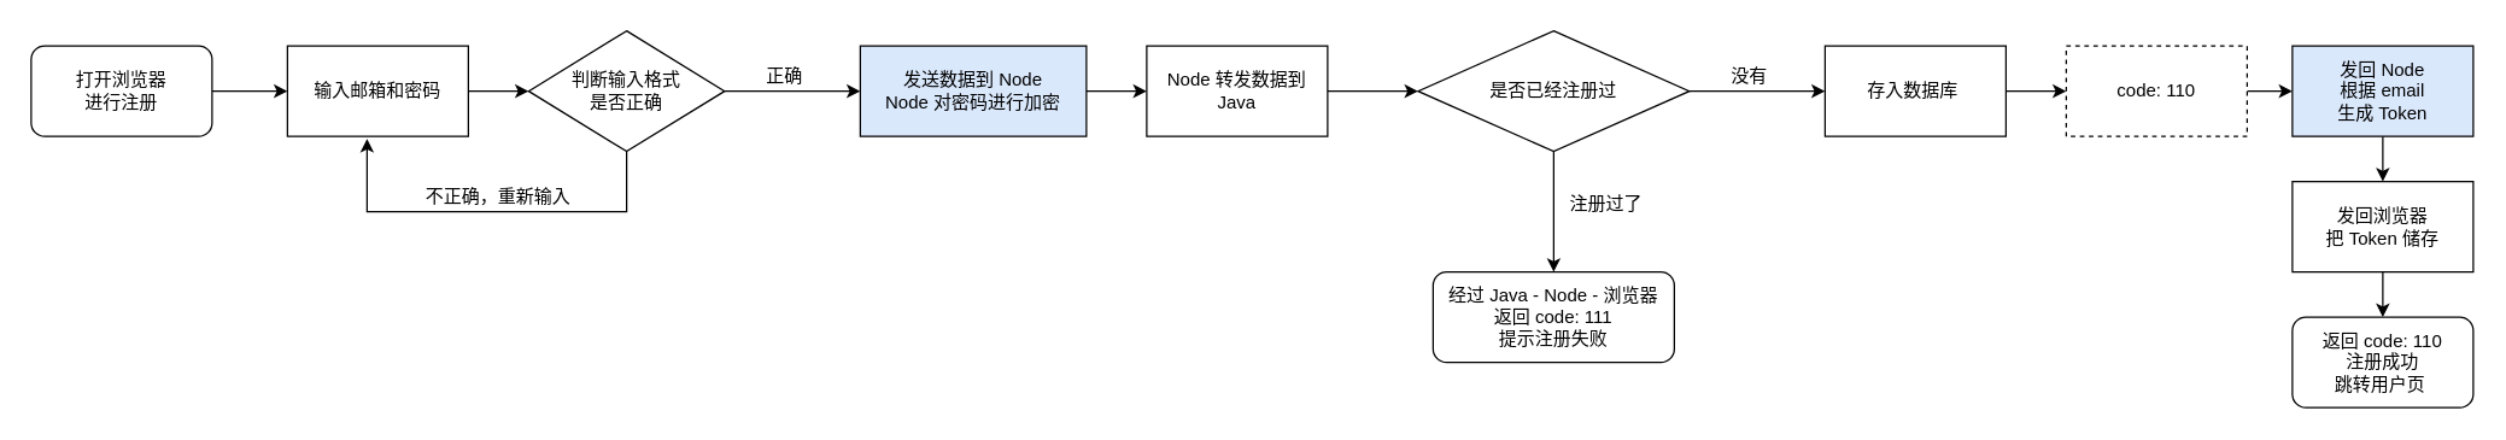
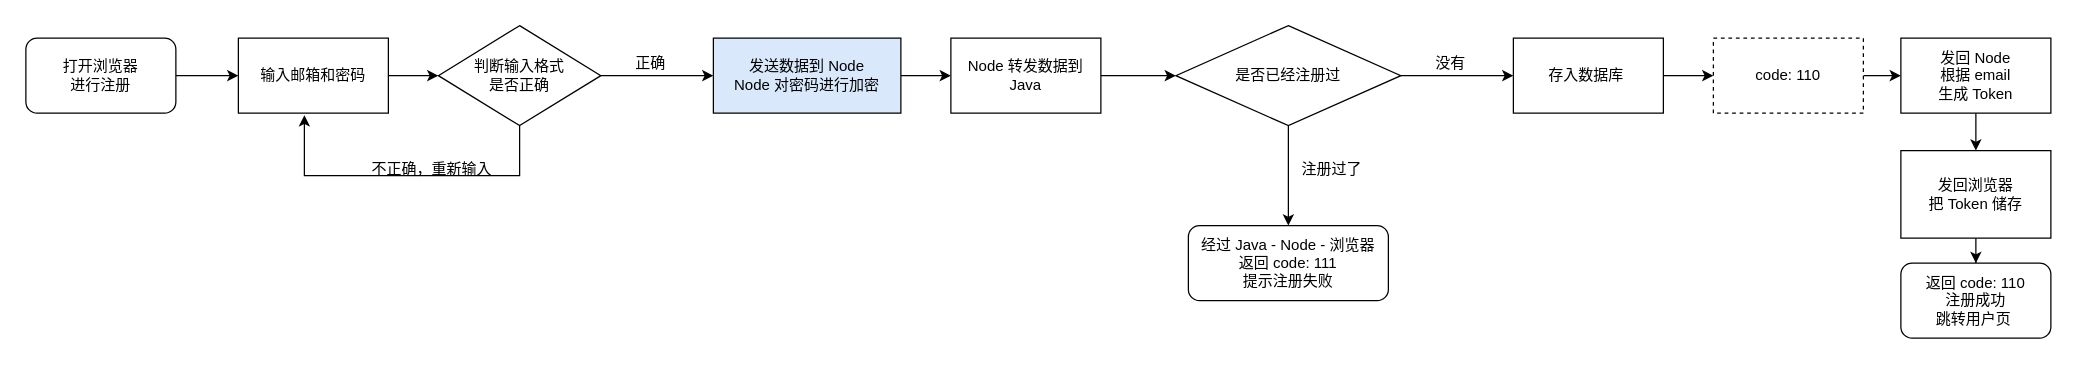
- <mxCell id="26" value="发回 Node&lt;br&gt;根据 email&lt;br&gt;生成 Token" style="rounded=0;whiteSpace=wrap;html=1;fillColor=#dae8fc;" parent="1" vertex="1"><mxGeometry x="1520" y="30" width="120" height="60" as="geometry" /></mxCell>
+ <mxCell id="26" value="发回 Node&lt;br&gt;根据 email&lt;br&gt;生成 Token" style="rounded=0;whiteSpace=wrap;html=1;" parent="1" vertex="1"><mxGeometry x="1520" y="30" width="120" height="60" as="geometry" /></mxCell>
- <mxCell id="9" value="不正确，重新输入" style="text;html=1;strokeColor=none;fillColor=none;align=center;verticalAlign=middle;whiteSpace=wrap;rounded=0;" parent="1" vertex="1"><mxGeometry x="260" y="120" width="140" height="20" as="geometry" /></mxCell>
+ <mxCell id="9" value="不正确，重新输入" style="text;html=1;strokeColor=none;fillColor=none;align=center;verticalAlign=middle;whiteSpace=wrap;rounded=0;" parent="1" vertex="1"><mxGeometry x="275" y="125" width="140" height="20" as="geometry" /></mxCell>
- <mxCell id="28" value="发回浏览器&lt;br&gt;把 Token 储存" style="rounded=0;whiteSpace=wrap;html=1;" parent="1" vertex="1"><mxGeometry x="1520" y="120" width="120" height="60" as="geometry" /></mxCell>
+ <mxCell id="28" value="发回浏览器&lt;br&gt;把 Token 储存" style="rounded=0;whiteSpace=wrap;html=1;" parent="1" vertex="1"><mxGeometry x="1520" y="120" width="120" height="70" as="geometry" /></mxCell>
